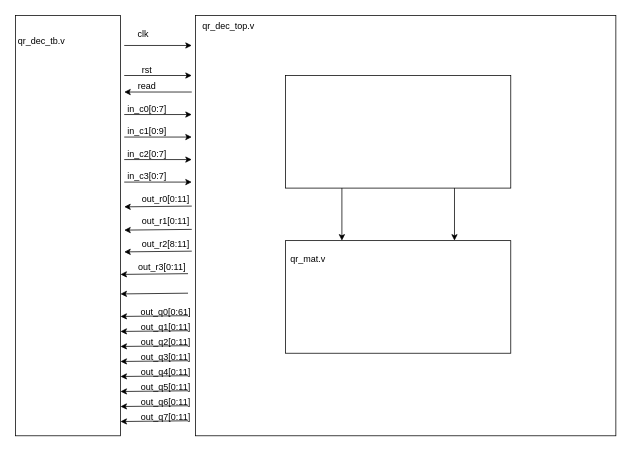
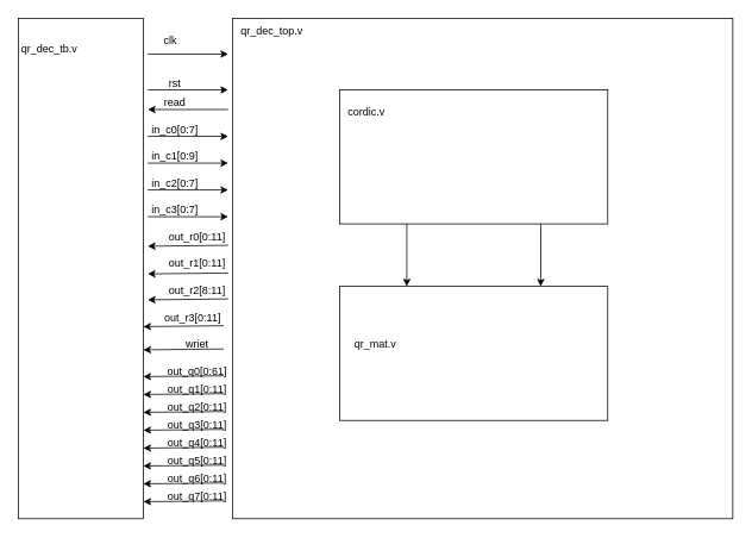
+ <mxCell id="12" value="cordic.v" style="text;html=1;align=center;verticalAlign=middle;whiteSpace=wrap;rounded=0;" parent="10" vertex="1"><mxGeometry y="10" width="60" height="30" as="geometry" /></mxCell>
- <mxCell id="28" value="qr_mat.v" style="text;html=1;align=center;verticalAlign=middle;whiteSpace=wrap;rounded=0;" parent="26" vertex="1"><mxGeometry y="10" width="60" height="30" as="geometry" /></mxCell>
+ <mxCell id="28" value="qr_mat.v" style="text;html=1;align=center;verticalAlign=middle;whiteSpace=wrap;rounded=0;" parent="26" vertex="1"><mxGeometry x="10" y="50" width="60" height="30" as="geometry" /></mxCell>
+ <mxCell id="33" value="wriet" style="text;html=1;align=center;verticalAlign=middle;resizable=0;points=[];autosize=1;strokeColor=none;fillColor=none;" parent="31" vertex="1"><mxGeometry x="35" width="50" height="30" as="geometry" /></mxCell>
